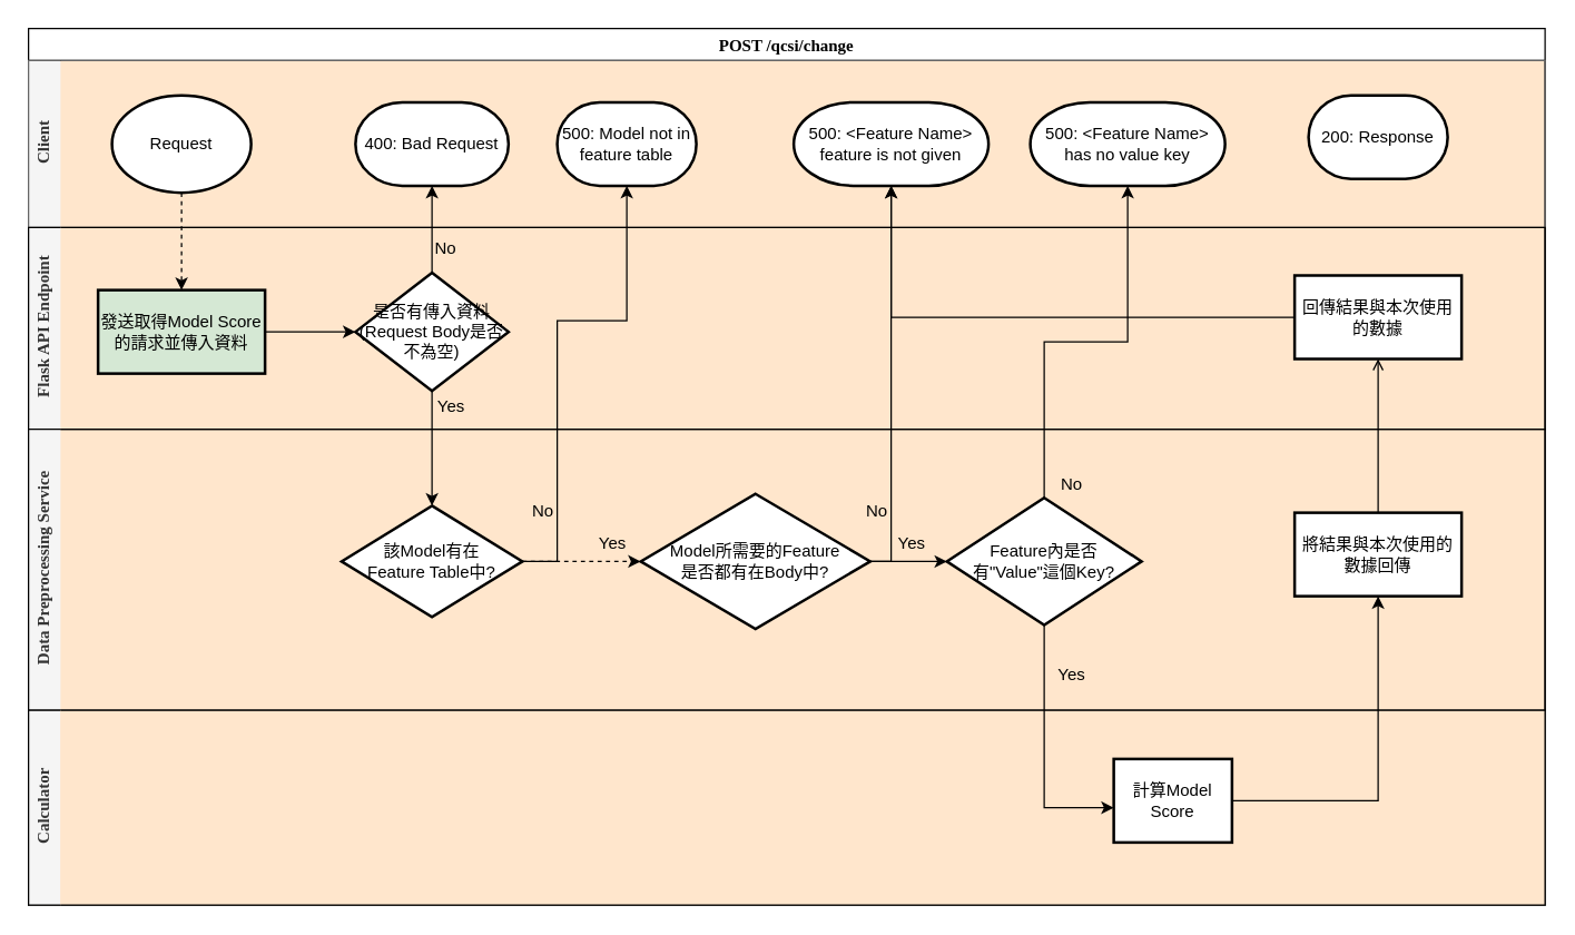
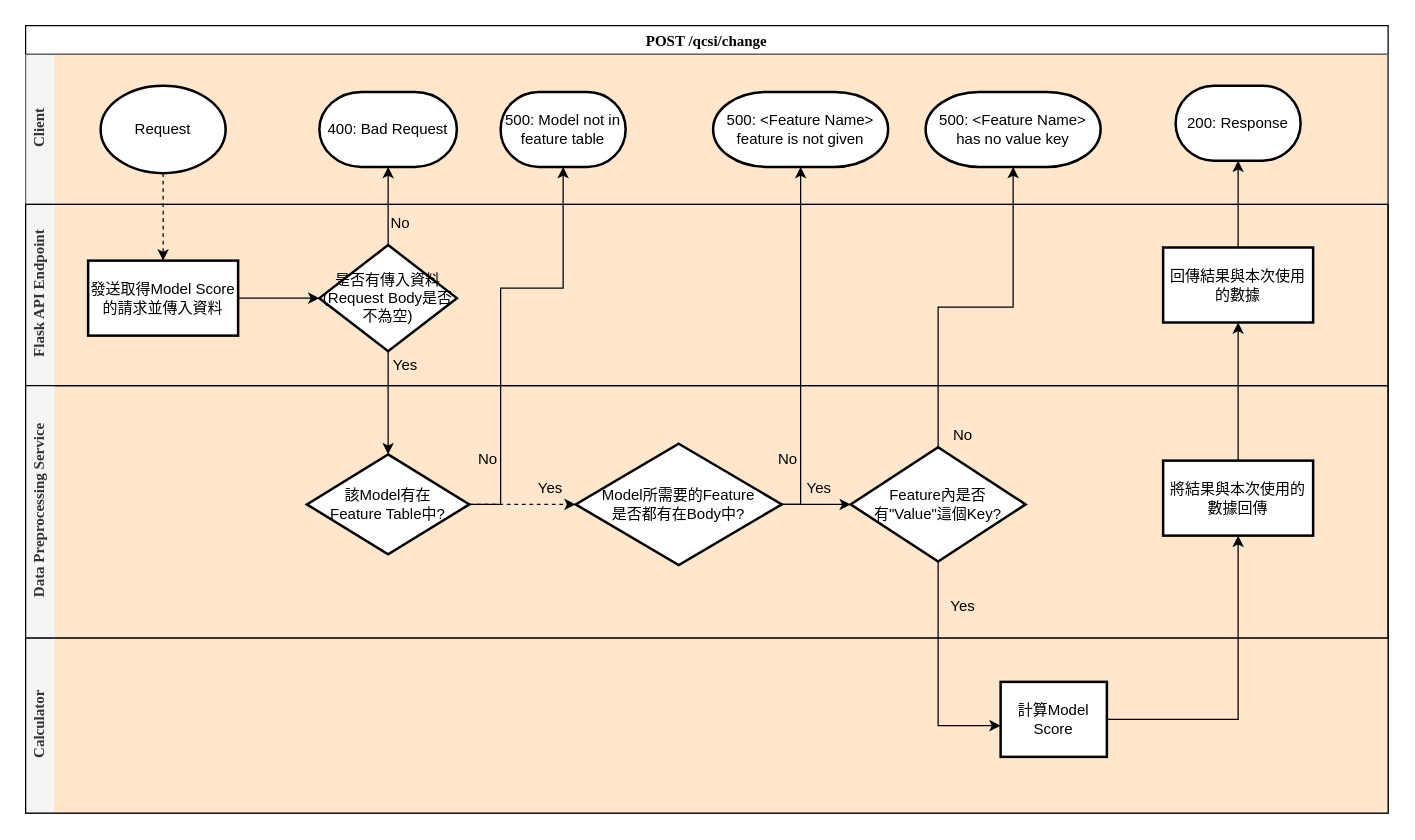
- <mxCell id="36" style="edgeStyle=orthogonalEdgeStyle;rounded=0;orthogonalLoop=1;jettySize=auto;html=1;" parent="2" source="15" target="8" edge="1"><mxGeometry relative="1" as="geometry" /></mxCell>
+ <mxCell id="36" style="edgeStyle=orthogonalEdgeStyle;rounded=0;orthogonalLoop=1;jettySize=auto;html=1;entryX=0.5;entryY=1;entryDx=0;entryDy=0;entryPerimeter=0;" parent="2" source="15" target="7" edge="1"><mxGeometry relative="1" as="geometry" /></mxCell>
- <mxCell id="12" value="發送取得Model Score的請求並傳入資料" style="whiteSpace=wrap;html=1;strokeWidth=2;fillColor=#d5e8d4;" parent="10" vertex="1"><mxGeometry x="50" y="45" width="120" height="60" as="geometry" /></mxCell>
+ <mxCell id="12" value="發送取得Model Score的請求並傳入資料" style="whiteSpace=wrap;html=1;strokeWidth=2;" parent="10" vertex="1"><mxGeometry x="50" y="45" width="120" height="60" as="geometry" /></mxCell>
- <mxCell id="37" value="" style="edgeStyle=orthogonalEdgeStyle;rounded=0;orthogonalLoop=1;jettySize=auto;html=1;endArrow=open;" parent="2" source="20" target="15" edge="1"><mxGeometry relative="1" as="geometry" /></mxCell>
+ <mxCell id="37" value="" style="edgeStyle=orthogonalEdgeStyle;rounded=0;orthogonalLoop=1;jettySize=auto;html=1;" parent="2" source="20" target="15" edge="1"><mxGeometry relative="1" as="geometry" /></mxCell>
